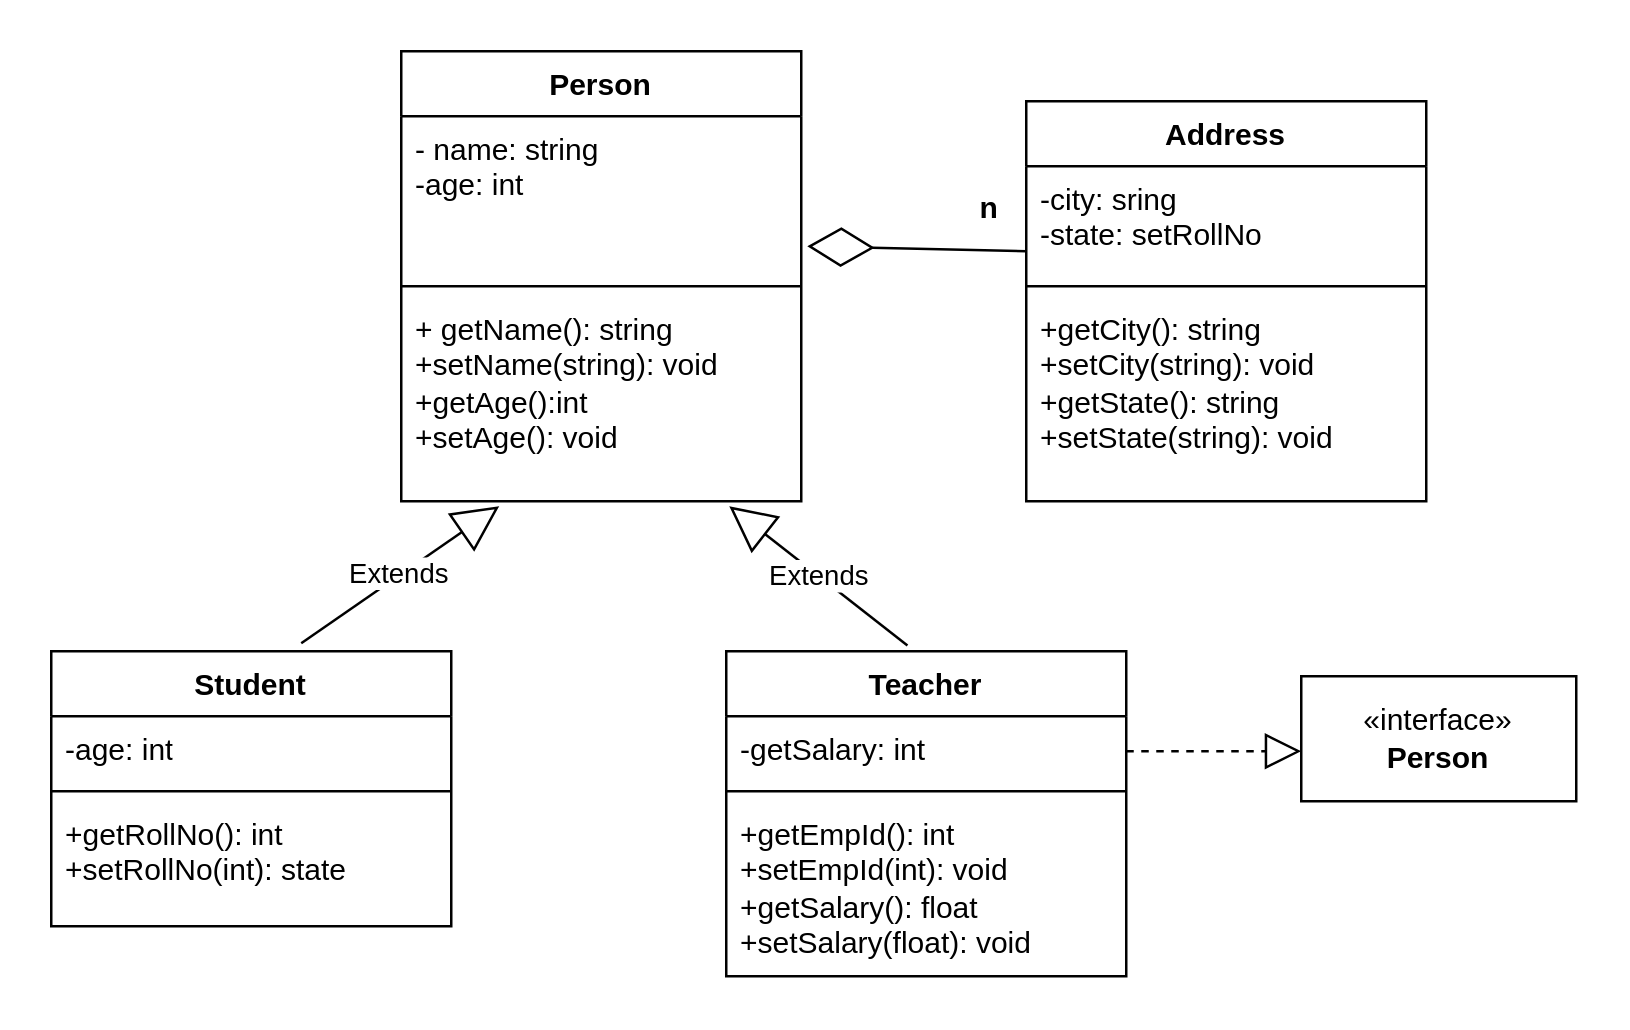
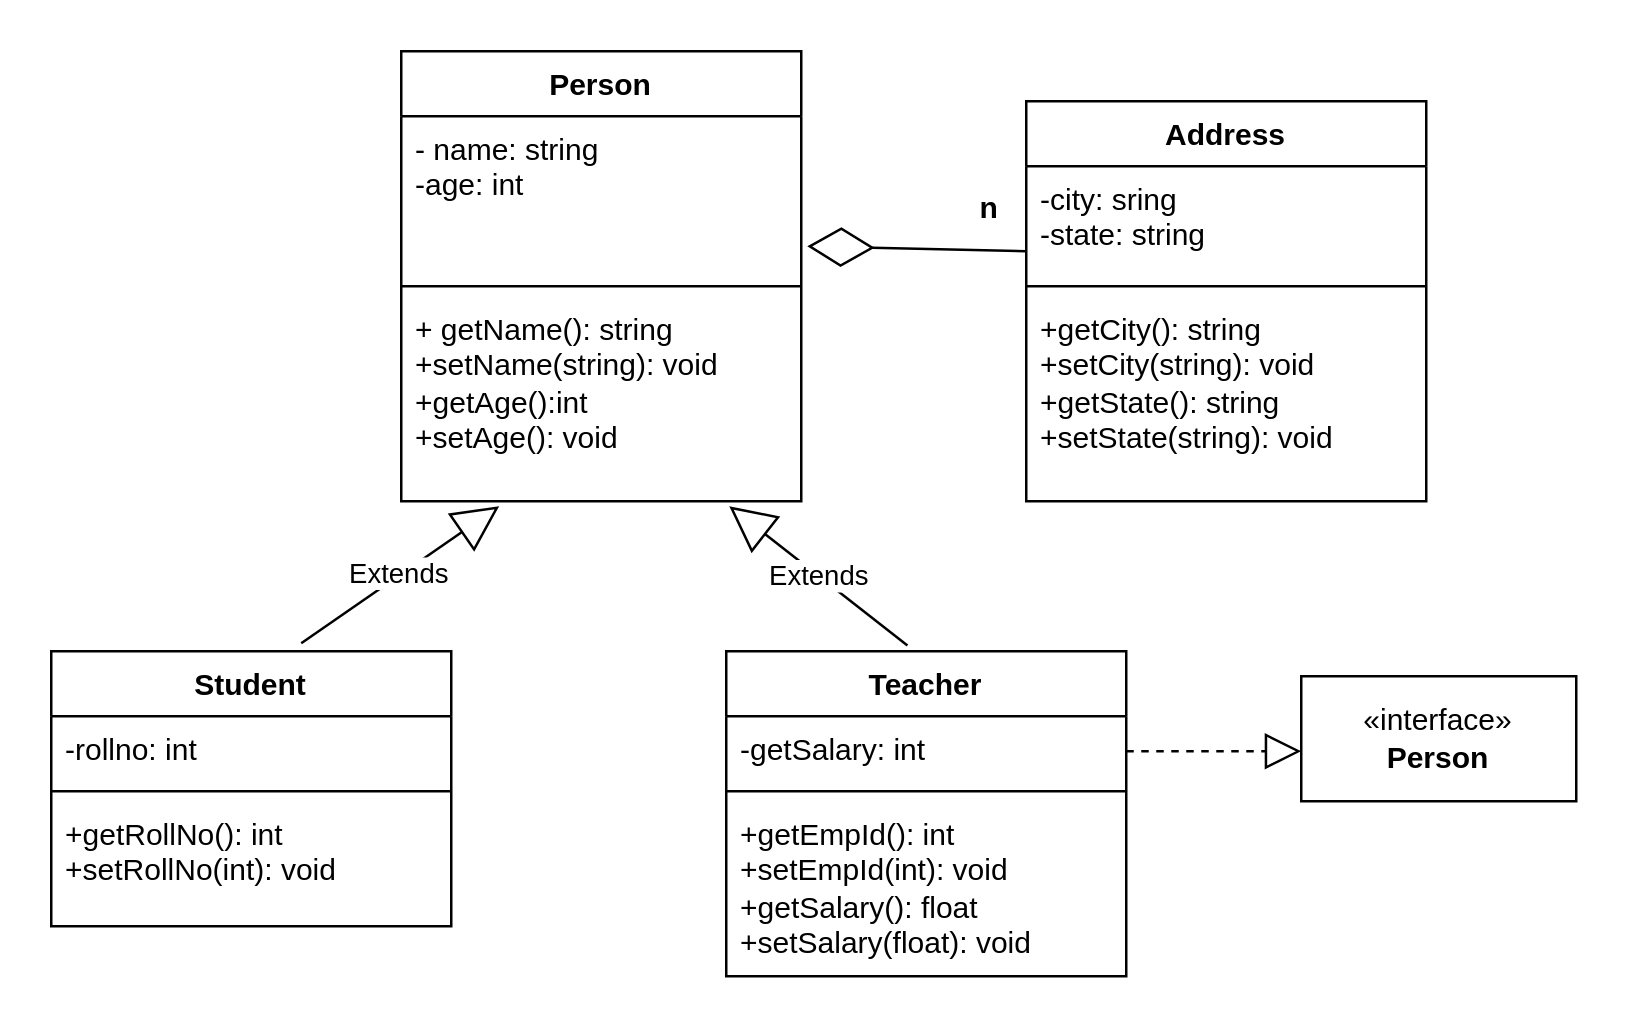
- <mxCell id="17" value="-city: sring&lt;br&gt;-state: setRollNo" style="text;strokeColor=none;fillColor=none;align=left;verticalAlign=top;spacingLeft=4;spacingRight=4;overflow=hidden;rotatable=0;points=[[0,0.5],[1,0.5]];portConstraint=eastwest;whiteSpace=wrap;html=1;" vertex="1" parent="16"><mxGeometry y="26" width="160" height="44" as="geometry" /></mxCell>
+ <mxCell id="17" value="-city: sring&lt;br&gt;-state: string" style="text;strokeColor=none;fillColor=none;align=left;verticalAlign=top;spacingLeft=4;spacingRight=4;overflow=hidden;rotatable=0;points=[[0,0.5],[1,0.5]];portConstraint=eastwest;whiteSpace=wrap;html=1;" vertex="1" parent="16"><mxGeometry y="26" width="160" height="44" as="geometry" /></mxCell>
- <mxCell id="7" value="-age: int" style="text;strokeColor=none;fillColor=none;align=left;verticalAlign=top;spacingLeft=4;spacingRight=4;overflow=hidden;rotatable=0;points=[[0,0.5],[1,0.5]];portConstraint=eastwest;whiteSpace=wrap;html=1;" vertex="1" parent="6"><mxGeometry y="26" width="160" height="26" as="geometry" /></mxCell>
+ <mxCell id="7" value="-rollno: int" style="text;strokeColor=none;fillColor=none;align=left;verticalAlign=top;spacingLeft=4;spacingRight=4;overflow=hidden;rotatable=0;points=[[0,0.5],[1,0.5]];portConstraint=eastwest;whiteSpace=wrap;html=1;" vertex="1" parent="6"><mxGeometry y="26" width="160" height="26" as="geometry" /></mxCell>
- <mxCell id="9" value="+getRollNo(): int&lt;br&gt;+setRollNo(int): state" style="text;strokeColor=none;fillColor=none;align=left;verticalAlign=top;spacingLeft=4;spacingRight=4;overflow=hidden;rotatable=0;points=[[0,0.5],[1,0.5]];portConstraint=eastwest;whiteSpace=wrap;html=1;" vertex="1" parent="6"><mxGeometry y="60" width="160" height="50" as="geometry" /></mxCell>
+ <mxCell id="9" value="+getRollNo(): int&lt;br&gt;+setRollNo(int): void" style="text;strokeColor=none;fillColor=none;align=left;verticalAlign=top;spacingLeft=4;spacingRight=4;overflow=hidden;rotatable=0;points=[[0,0.5],[1,0.5]];portConstraint=eastwest;whiteSpace=wrap;html=1;" vertex="1" parent="6"><mxGeometry y="60" width="160" height="50" as="geometry" /></mxCell>
